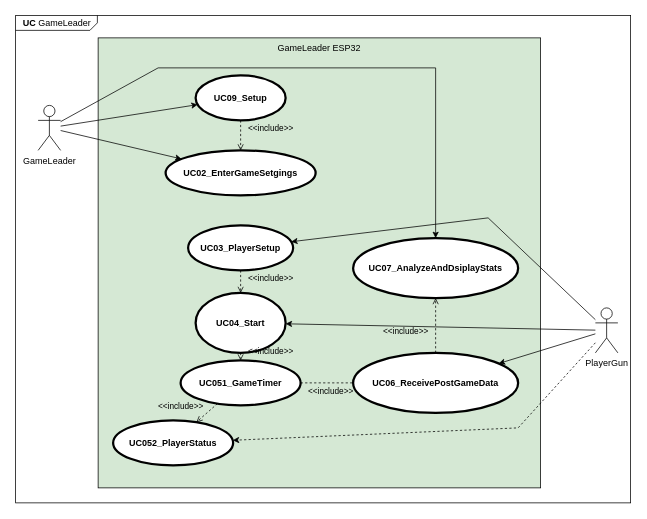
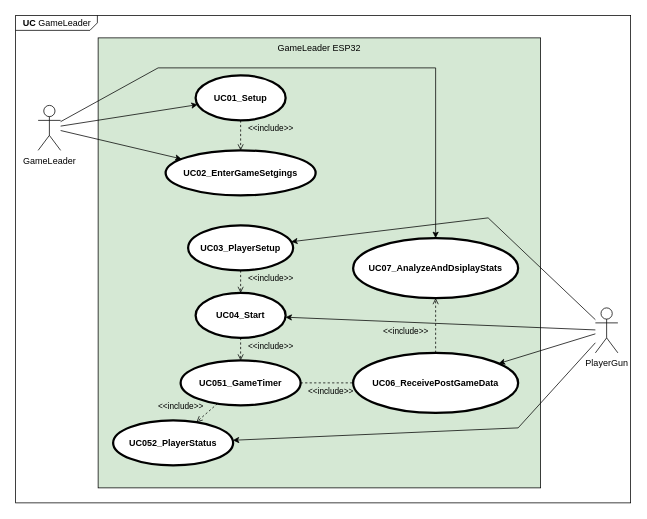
- <mxCell id="16" value="UC09_Setup" style="shape=ellipse;html=1;strokeWidth=3;fontStyle=1;whiteSpace=wrap;align=center;perimeter=ellipsePerimeter;" parent="1" vertex="1"><mxGeometry x="260" y="100" width="120" height="60" as="geometry" /></mxCell>
+ <mxCell id="16" value="UC01_Setup" style="shape=ellipse;html=1;strokeWidth=3;fontStyle=1;whiteSpace=wrap;align=center;perimeter=ellipsePerimeter;" parent="1" vertex="1"><mxGeometry x="260" y="100" width="120" height="60" as="geometry" /></mxCell>
- <mxCell id="13" value="UC04_Start" style="shape=ellipse;html=1;strokeWidth=3;fontStyle=1;whiteSpace=wrap;align=center;perimeter=ellipsePerimeter;" parent="1" vertex="1"><mxGeometry x="260" y="390" width="120" height="80" as="geometry" /></mxCell>
+ <mxCell id="13" value="UC04_Start" style="shape=ellipse;html=1;strokeWidth=3;fontStyle=1;whiteSpace=wrap;align=center;perimeter=ellipsePerimeter;" parent="1" vertex="1"><mxGeometry x="260" y="390" width="120" height="60" as="geometry" /></mxCell>
- <mxCell id="26" style="rounded=0;orthogonalLoop=1;jettySize=auto;html=1;dashed=1;" parent="1" source="6" target="11" edge="1"><mxGeometry relative="1" as="geometry"><mxPoint x="780" y="272" as="sourcePoint" /><mxPoint x="396" y="330" as="targetPoint" /><Array as="points"><mxPoint x="690" y="570" /></Array></mxGeometry></mxCell>
+ <mxCell id="26" style="rounded=0;orthogonalLoop=1;jettySize=auto;html=1;" parent="1" source="6" target="11" edge="1"><mxGeometry relative="1" as="geometry"><mxPoint x="780" y="272" as="sourcePoint" /><mxPoint x="396" y="330" as="targetPoint" /><Array as="points"><mxPoint x="690" y="570" /></Array></mxGeometry></mxCell>
